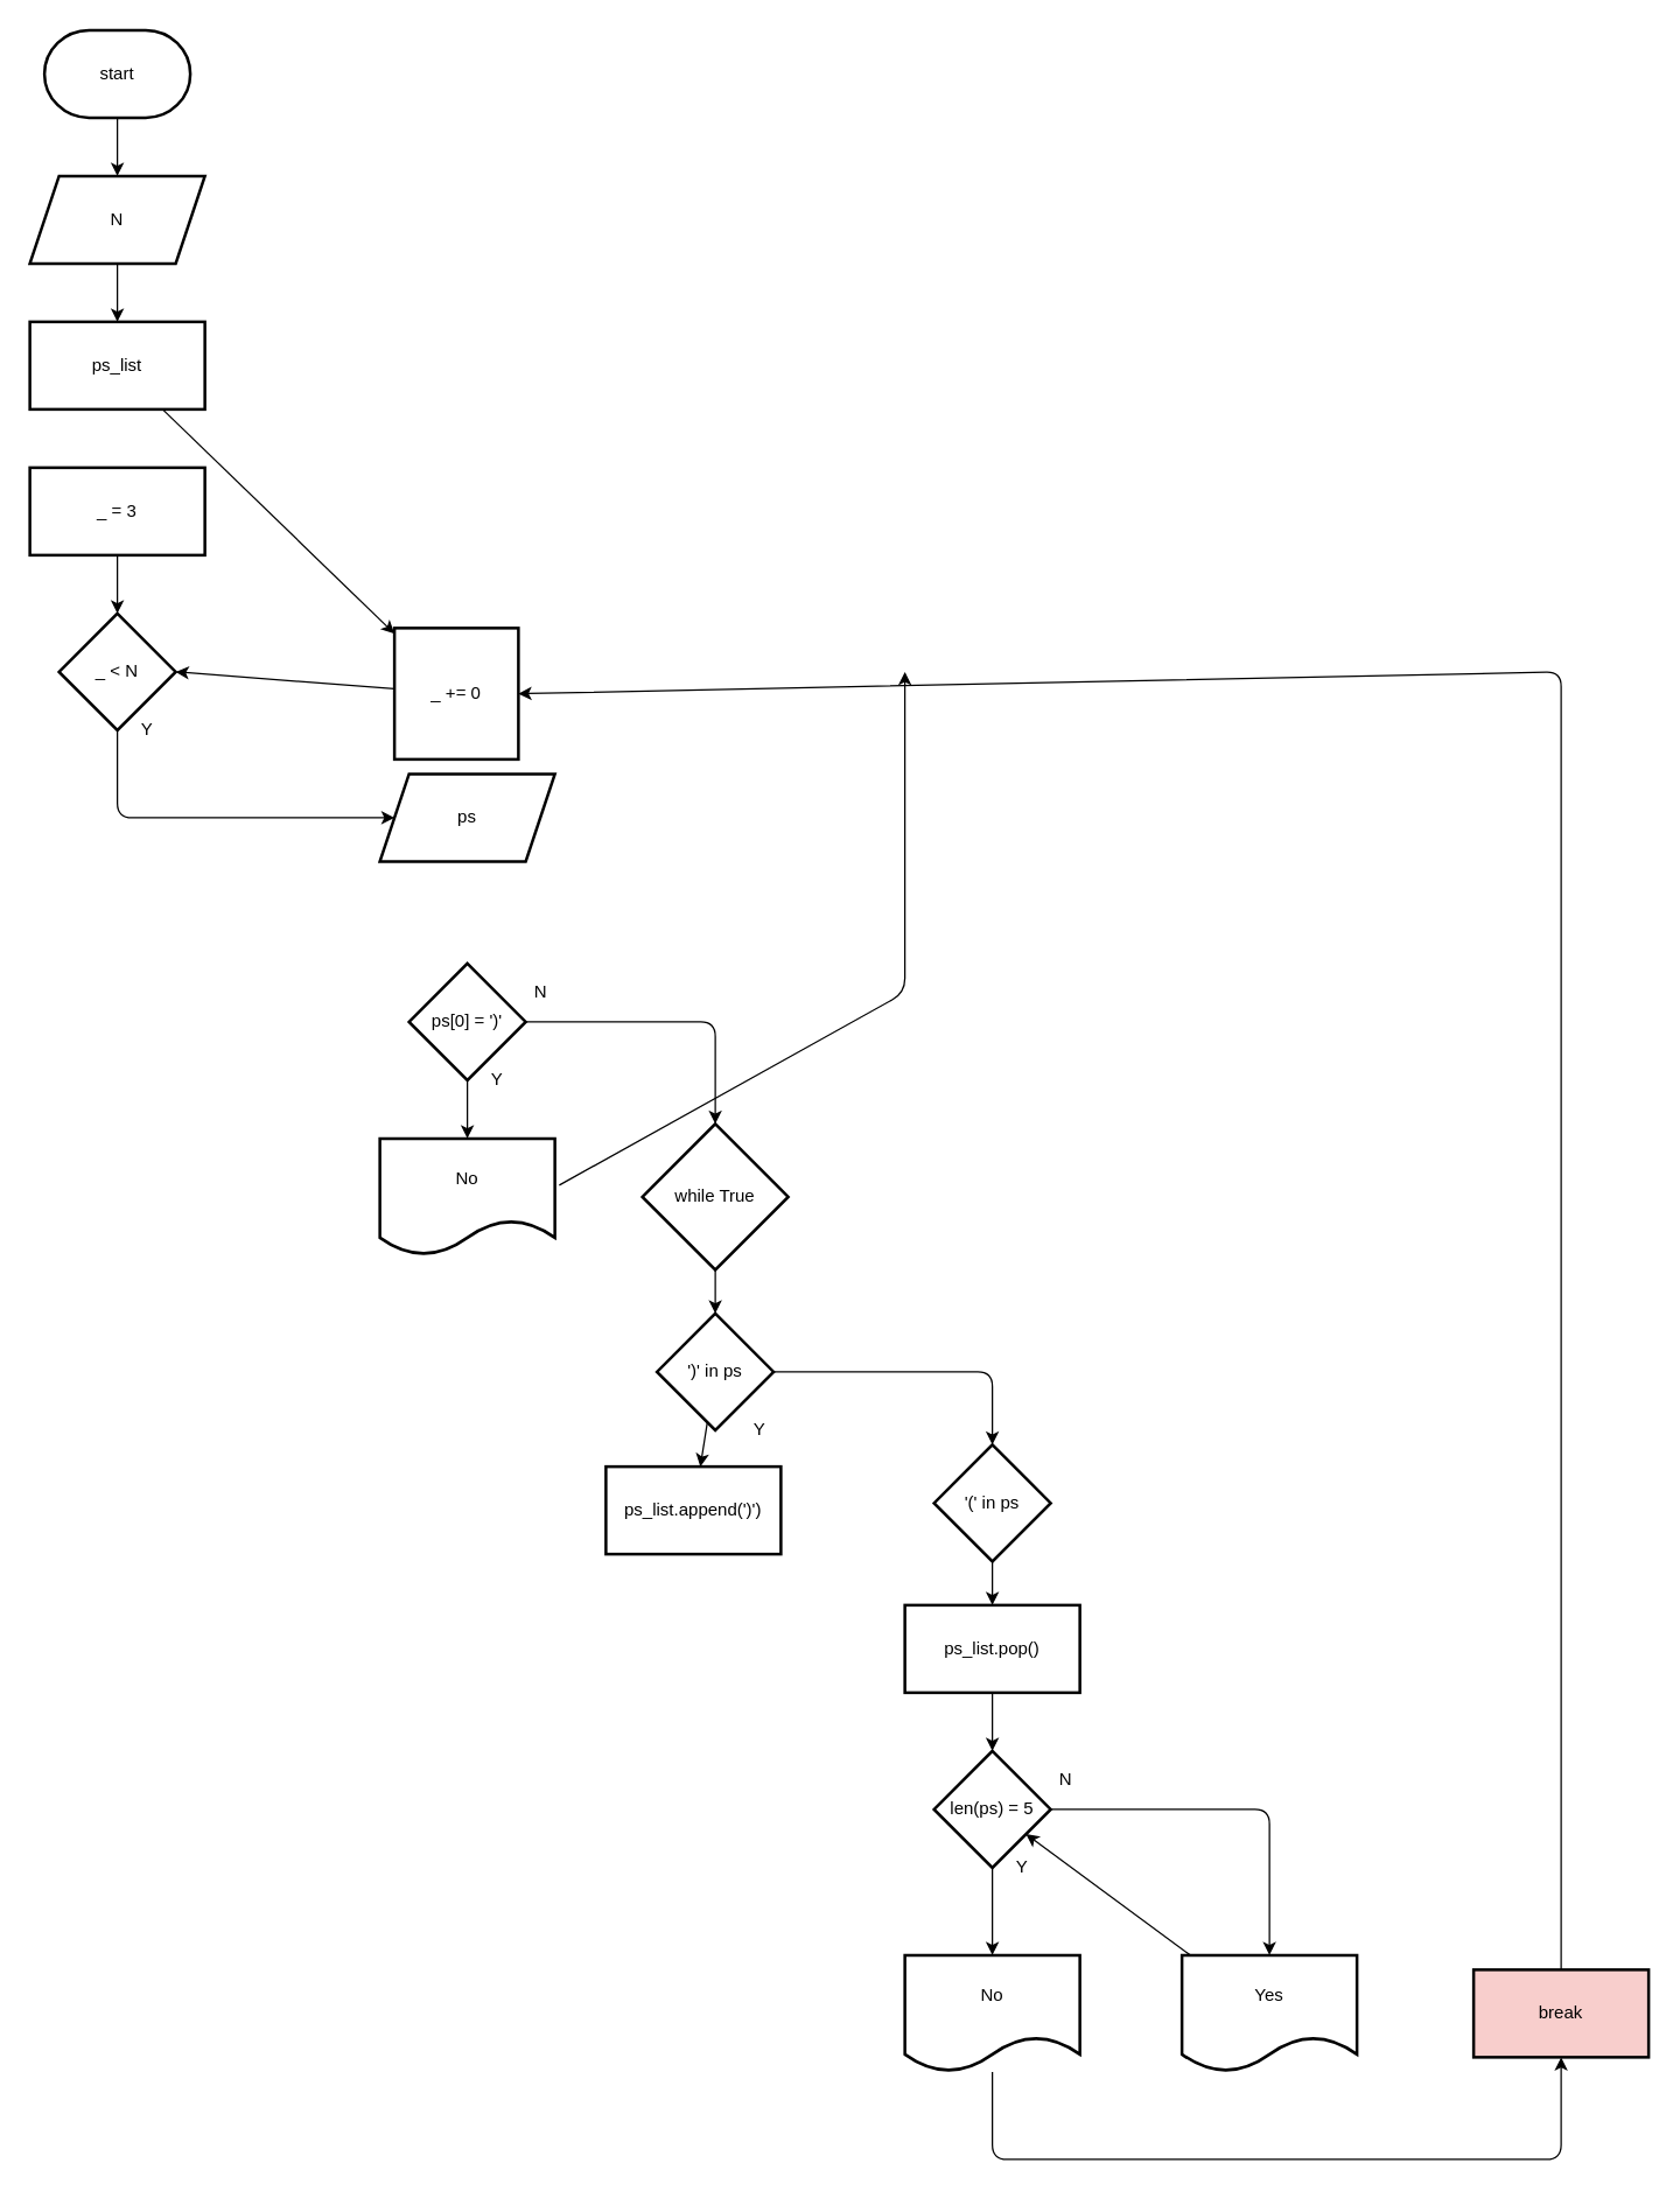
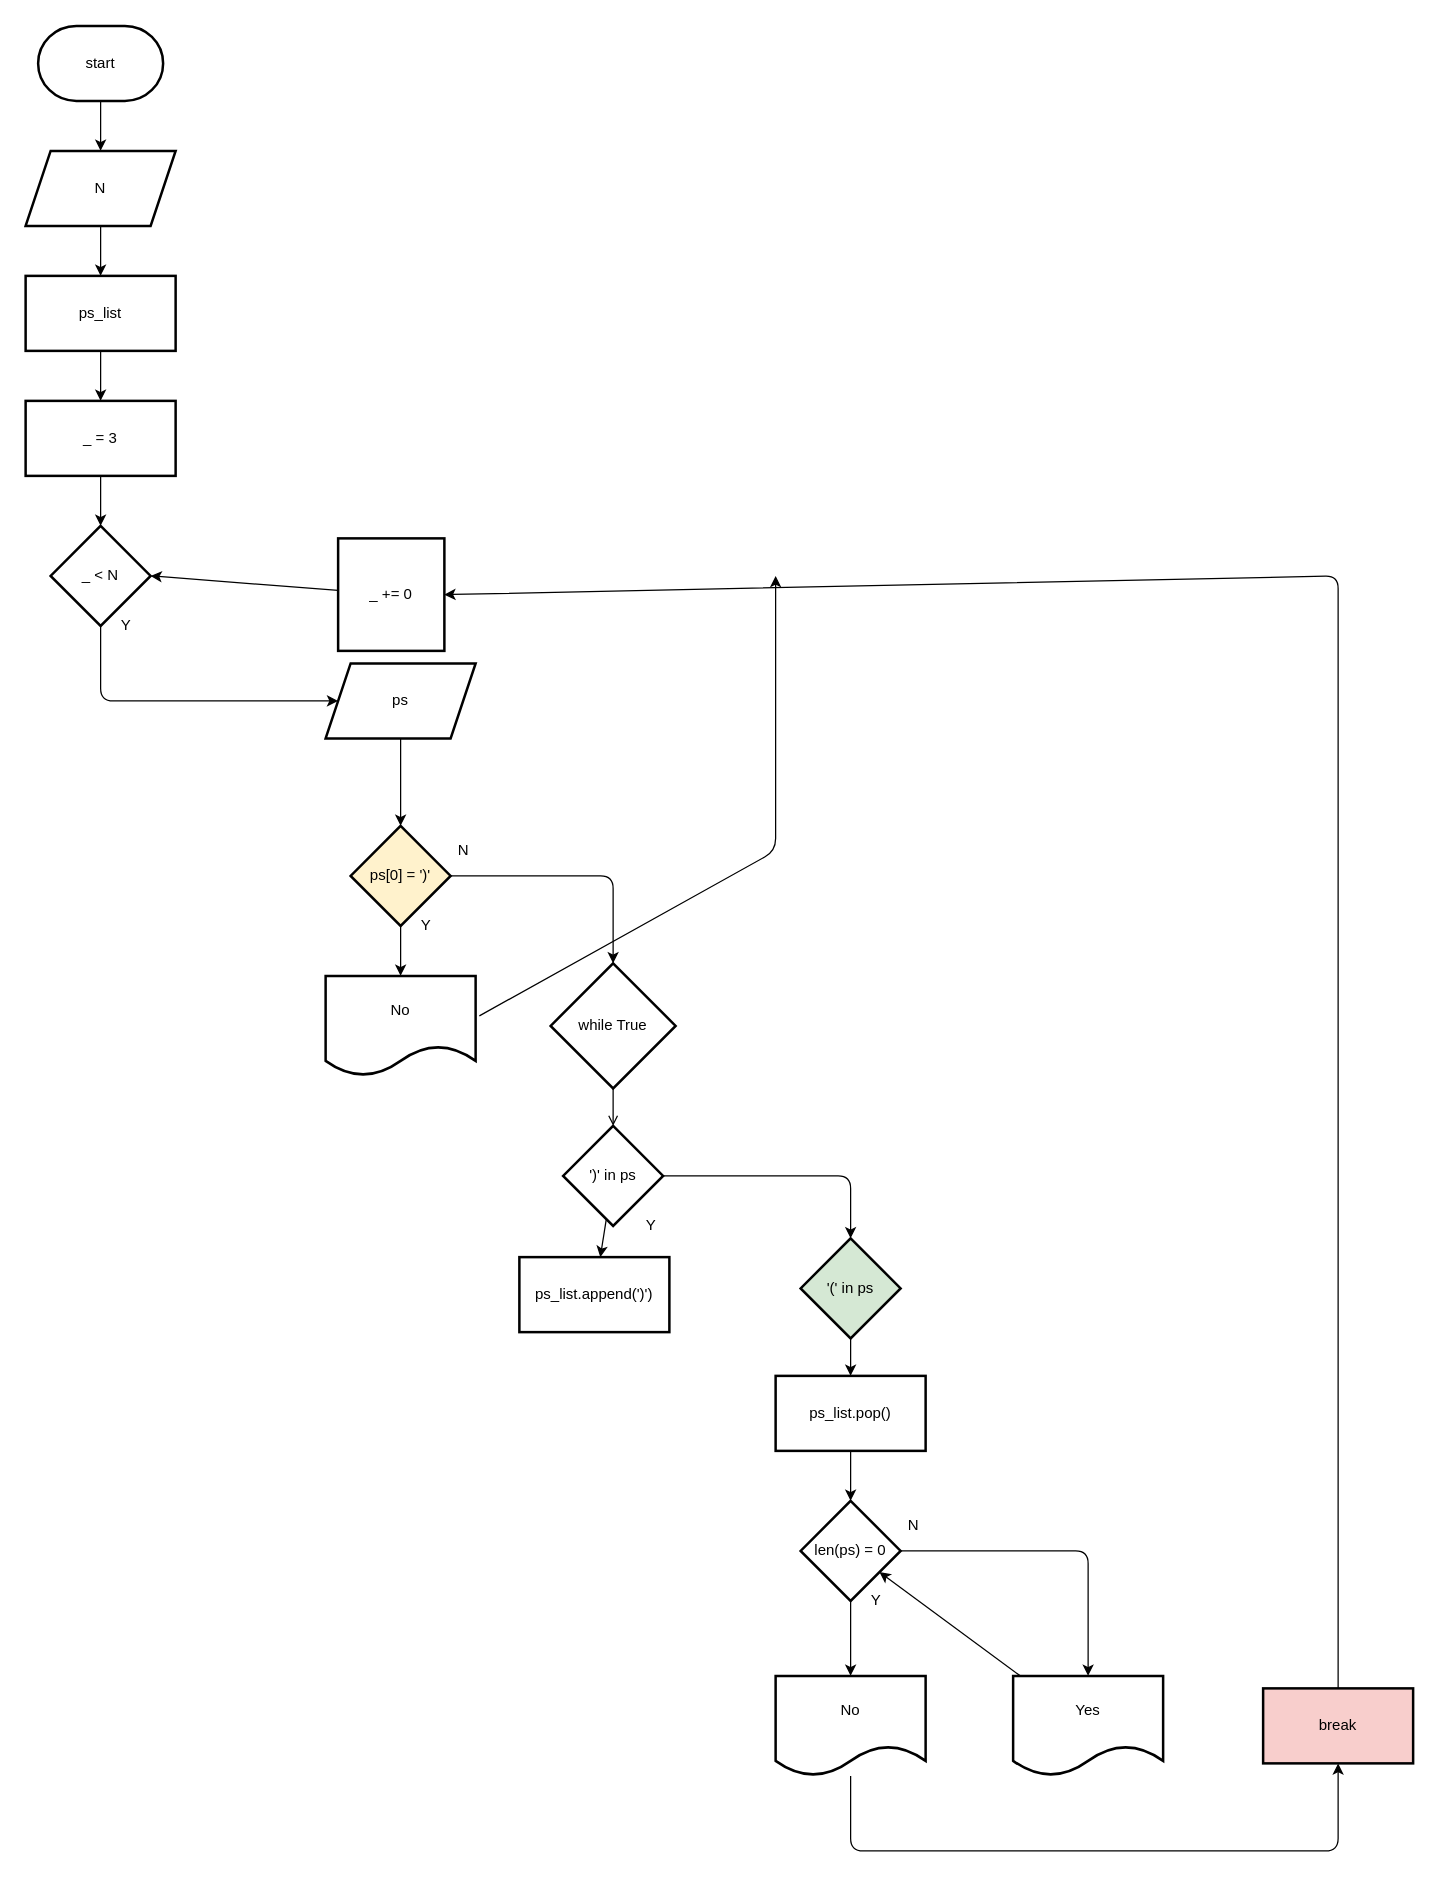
- <mxCell id="28" value="" style="edgeStyle=none;html=1;" edge="1" parent="1" source="29" target="11"><mxGeometry relative="1" as="geometry" /></mxCell>
+ <mxCell id="28" value="" style="edgeStyle=none;html=1;" edge="1" parent="1" source="29" target="7"><mxGeometry relative="1" as="geometry" /></mxCell>
+ <mxCell id="12" value="" style="edgeStyle=none;html=1;" edge="1" parent="1" source="13" target="16"><mxGeometry relative="1" as="geometry" /></mxCell>
- <mxCell id="16" value="ps[0] = ')'" style="rhombus;whiteSpace=wrap;html=1;strokeWidth=2;" vertex="1" parent="1"><mxGeometry x="280" y="660" width="80" height="80" as="geometry" /></mxCell>
+ <mxCell id="16" value="ps[0] = ')'" style="rhombus;whiteSpace=wrap;html=1;strokeWidth=2;fillColor=#fff2cc;" vertex="1" parent="1"><mxGeometry x="280" y="660" width="80" height="80" as="geometry" /></mxCell>
- <mxCell id="22" value="" style="edgeStyle=none;html=1;" edge="1" parent="1" source="23" target="26"><mxGeometry relative="1" as="geometry" /></mxCell>
+ <mxCell id="22" value="" style="edgeStyle=none;html=1;endArrow=open;" edge="1" parent="1" source="23" target="26"><mxGeometry relative="1" as="geometry" /></mxCell>
- <mxCell id="32" value="'(' in ps" style="rhombus;whiteSpace=wrap;html=1;strokeWidth=2;" vertex="1" parent="1"><mxGeometry x="640" y="990" width="80" height="80" as="geometry" /></mxCell>
+ <mxCell id="32" value="'(' in ps" style="rhombus;whiteSpace=wrap;html=1;strokeWidth=2;fillColor=#d5e8d4;" vertex="1" parent="1"><mxGeometry x="640" y="990" width="80" height="80" as="geometry" /></mxCell>
- <mxCell id="37" value="len(ps) = 5" style="rhombus;whiteSpace=wrap;html=1;strokeWidth=2;" vertex="1" parent="1"><mxGeometry x="640" y="1200" width="80" height="80" as="geometry" /></mxCell>
+ <mxCell id="37" value="len(ps) = 0" style="rhombus;whiteSpace=wrap;html=1;strokeWidth=2;" vertex="1" parent="1"><mxGeometry x="640" y="1200" width="80" height="80" as="geometry" /></mxCell>
